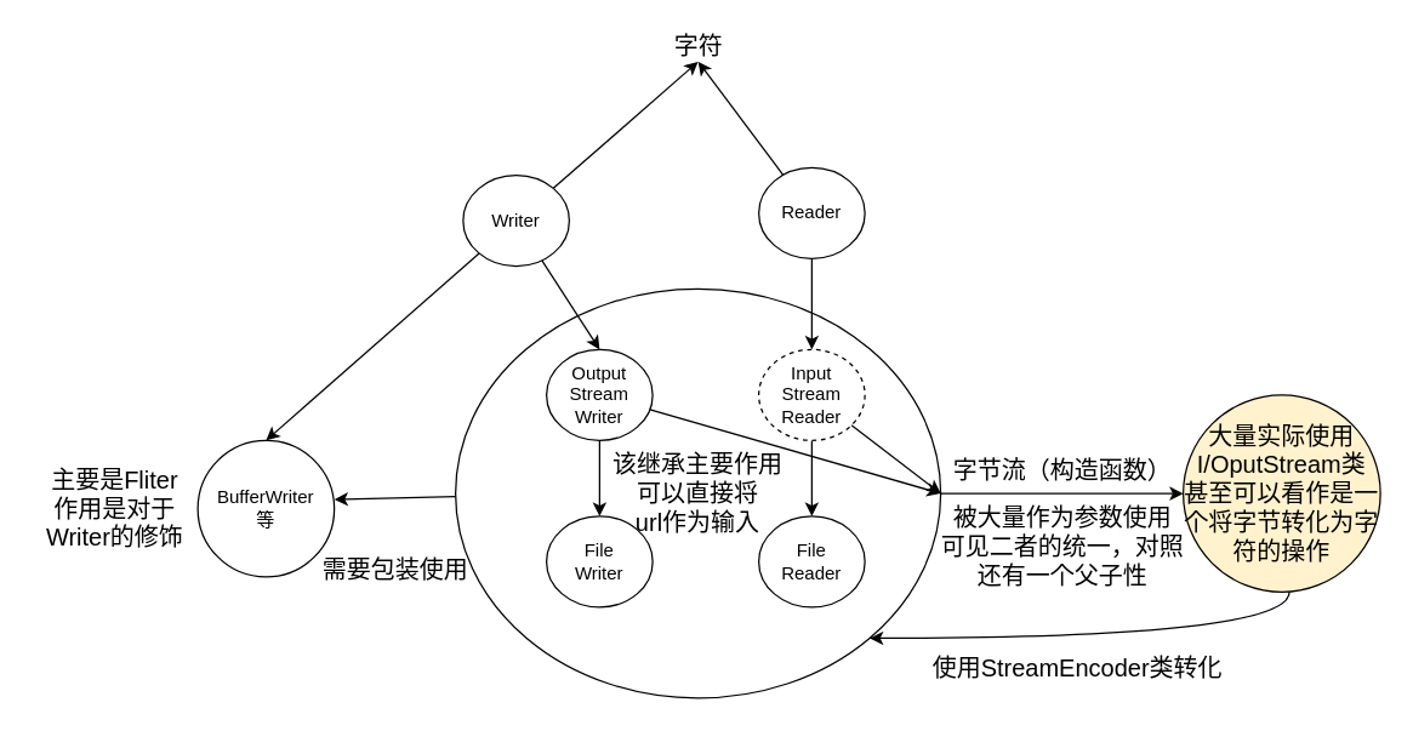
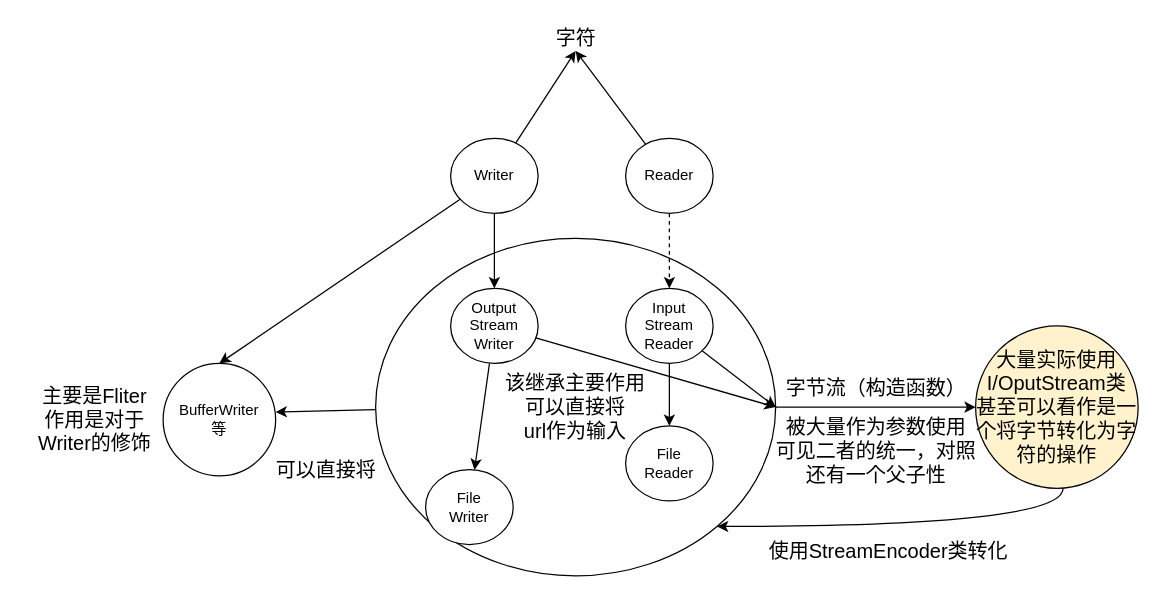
- <mxCell id="8" value="Writer" style="ellipse;whiteSpace=wrap;html=1;" vertex="1" parent="1"><mxGeometry x="305" y="115" width="70" height="60" as="geometry" /></mxCell>
+ <mxCell id="8" value="Writer" style="ellipse;whiteSpace=wrap;html=1;" vertex="1" parent="1"><mxGeometry x="360" y="110" width="70" height="60" as="geometry" /></mxCell>
- <mxCell id="10" style="edgeStyle=none;html=1;entryX=0.5;entryY=0;entryDx=0;entryDy=0;fontSize=16;" edge="1" parent="1" source="11" target="18"><mxGeometry relative="1" as="geometry" /></mxCell>
+ <mxCell id="10" style="edgeStyle=none;html=1;entryX=0.5;entryY=0;entryDx=0;entryDy=0;fontSize=16;dashed=1;" edge="1" parent="1" source="11" target="18"><mxGeometry relative="1" as="geometry" /></mxCell>
- <mxCell id="18" value="Input&lt;br&gt;Stream&lt;br&gt;Reader" style="ellipse;whiteSpace=wrap;html=1;dashed=1;" vertex="1" parent="1"><mxGeometry x="500" y="230" width="70" height="60" as="geometry" /></mxCell>
+ <mxCell id="18" value="Input&lt;br&gt;Stream&lt;br&gt;Reader" style="ellipse;whiteSpace=wrap;html=1;" vertex="1" parent="1"><mxGeometry x="500" y="230" width="70" height="60" as="geometry" /></mxCell>
- <mxCell id="19" value="File&lt;br&gt;Writer" style="ellipse;whiteSpace=wrap;html=1;" vertex="1" parent="1"><mxGeometry x="360" y="340" width="70" height="60" as="geometry" /></mxCell>
+ <mxCell id="19" value="File&lt;br&gt;Writer" style="ellipse;whiteSpace=wrap;html=1;" vertex="1" parent="1"><mxGeometry x="340" y="375" width="70" height="60" as="geometry" /></mxCell>
- <mxCell id="23" value="需要包装使用" style="text;html=1;align=center;verticalAlign=middle;resizable=0;points=[];autosize=1;strokeColor=none;fillColor=none;fontSize=16;" vertex="1" parent="1"><mxGeometry x="205" y="365" width="110" height="20" as="geometry" /></mxCell>
+ <mxCell id="23" value="可以直接将" style="text;html=1;align=center;verticalAlign=middle;resizable=0;points=[];autosize=1;strokeColor=none;fillColor=none;fontSize=16;" vertex="1" parent="1"><mxGeometry x="205" y="365" width="110" height="20" as="geometry" /></mxCell>
